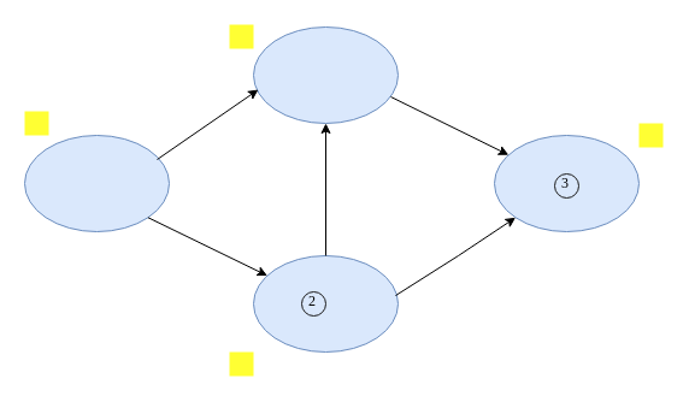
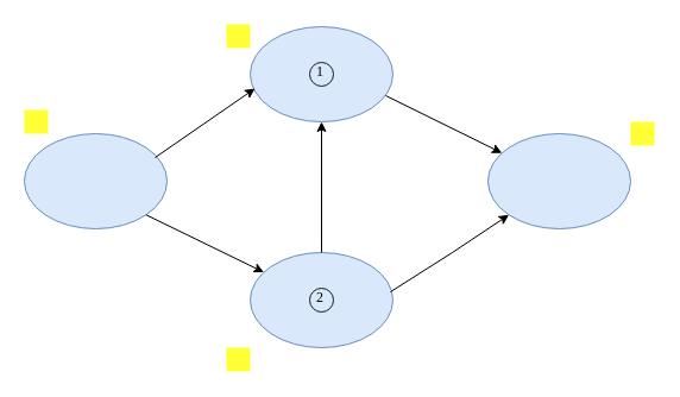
+ <mxCell id="5" value="1" style="ellipse;whiteSpace=wrap;html=1;aspect=fixed;strokeWidth=1;fontFamily=Tahoma;spacingBottom=4;spacingRight=2;strokeColor=#1A1A1A;fillColor=#dae8fc;" vertex="1" parent="1"><mxGeometry x="260" y="52" width="20" height="20" as="geometry" /></mxCell>
- <mxCell id="15" value="3" style="ellipse;whiteSpace=wrap;html=1;aspect=fixed;strokeWidth=1;fontFamily=Tahoma;spacingBottom=4;spacingRight=2;strokeColor=#1A1A1A;fillColor=#dae8fc;" vertex="1" parent="1"><mxGeometry x="460" y="144" width="20" height="20" as="geometry" /></mxCell>
- <mxCell id="14" value="2" style="ellipse;whiteSpace=wrap;html=1;aspect=fixed;strokeWidth=1;fontFamily=Tahoma;spacingBottom=4;spacingRight=2;strokeColor=#1A1A1A;fillColor=#dae8fc;" vertex="1" parent="1"><mxGeometry x="250" y="242" width="20" height="20" as="geometry" /></mxCell>
+ <mxCell id="14" value="2" style="ellipse;whiteSpace=wrap;html=1;aspect=fixed;strokeWidth=1;fontFamily=Tahoma;spacingBottom=4;spacingRight=2;strokeColor=#1A1A1A;fillColor=#dae8fc;" vertex="1" parent="1"><mxGeometry x="260" y="242" width="20" height="20" as="geometry" /></mxCell>
